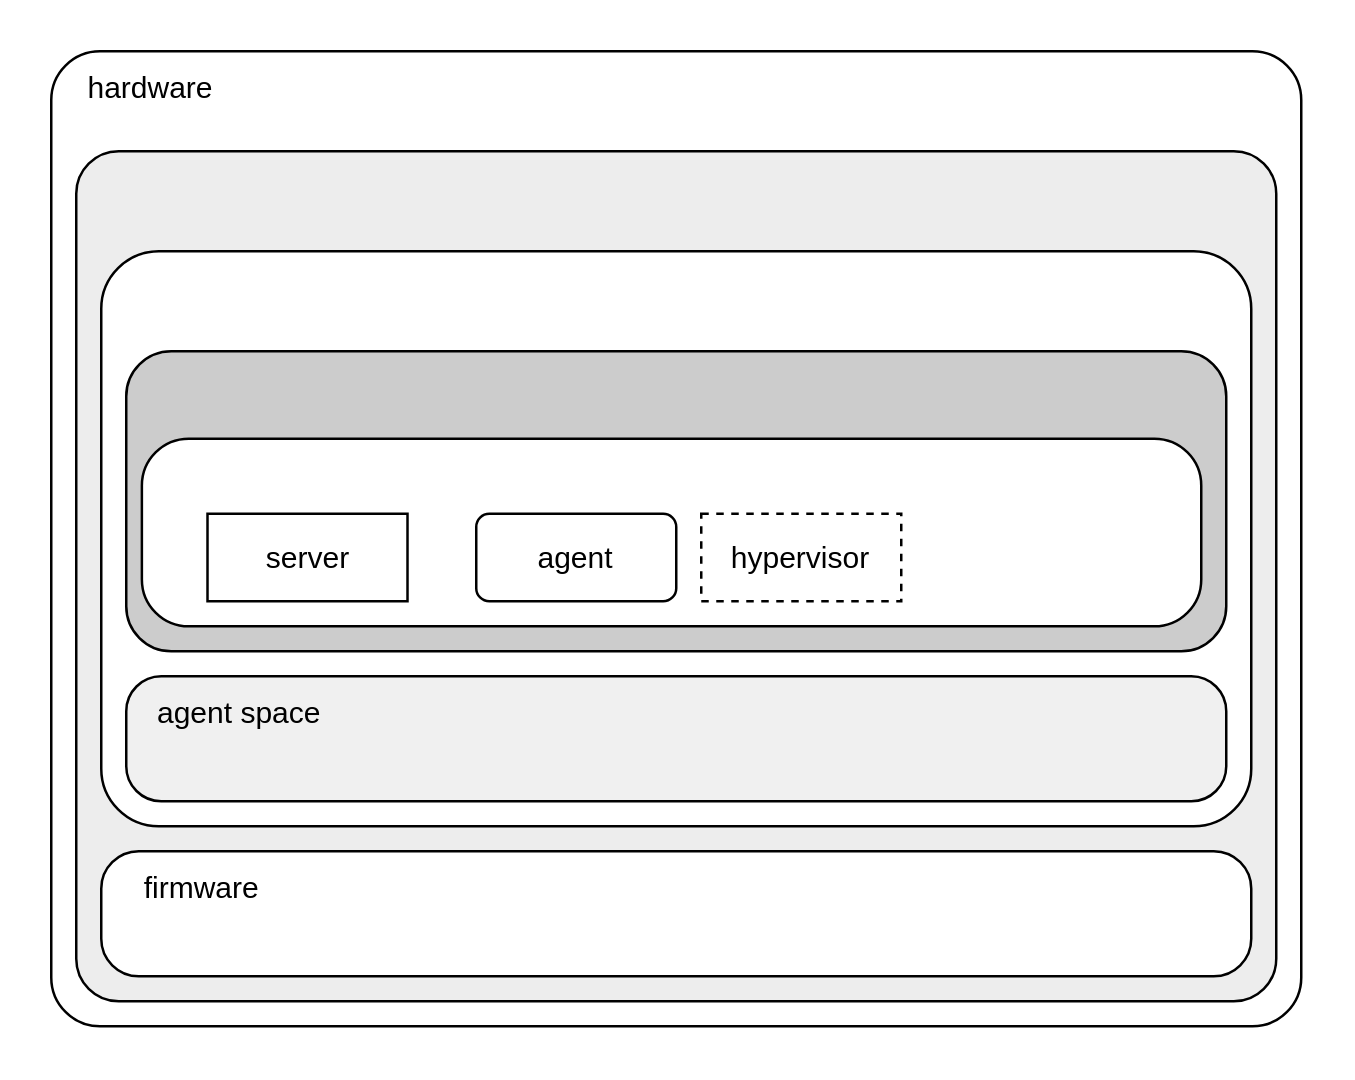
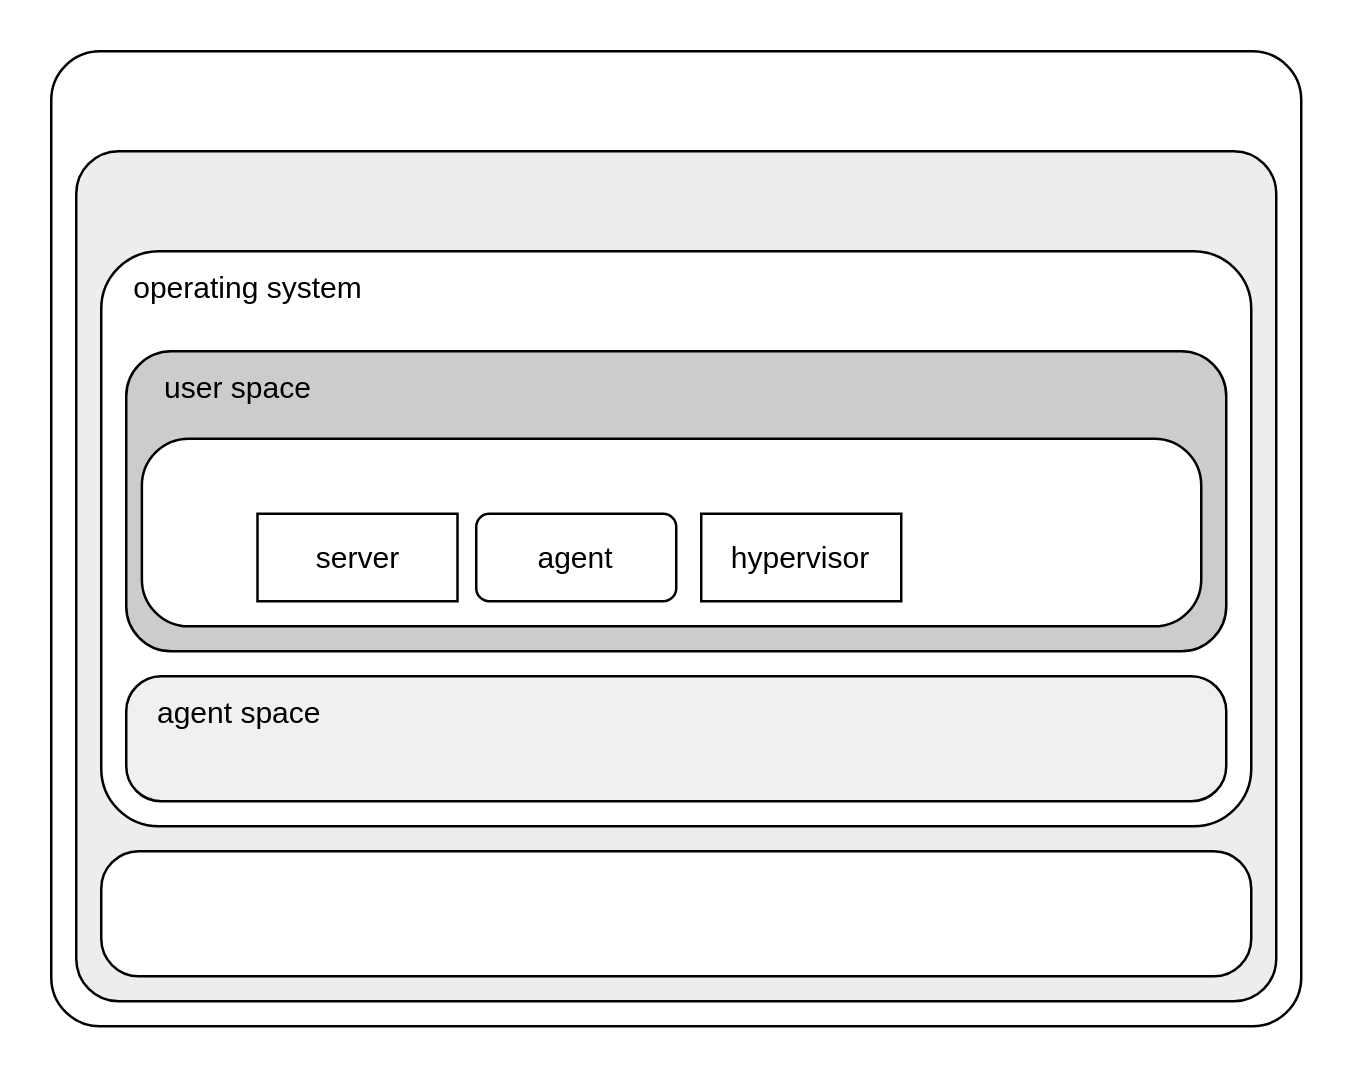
- <mxCell id="9" value="hardware" style="text;html=1;strokeColor=none;fillColor=none;align=center;verticalAlign=middle;whiteSpace=wrap;rounded=0;" vertex="1" parent="1"><mxGeometry x="30" y="20" width="60" height="30" as="geometry" /></mxCell>
+ <mxCell id="12" value="operating system" style="text;html=1;strokeColor=none;fillColor=none;align=center;verticalAlign=middle;whiteSpace=wrap;rounded=0;" vertex="1" parent="1"><mxGeometry x="43.75" y="100" width="110" height="30" as="geometry" /></mxCell>
+ <mxCell id="11" value="user space" style="text;html=1;strokeColor=none;fillColor=none;align=center;verticalAlign=middle;whiteSpace=wrap;rounded=0;" vertex="1" parent="1"><mxGeometry x="56.25" y="140" width="77.5" height="30" as="geometry" /></mxCell>
- <mxCell id="14" value="server" style="rounded=0;whiteSpace=wrap;html=1;" vertex="1" parent="1"><mxGeometry x="82.5" y="205" width="80" height="35" as="geometry" /></mxCell>
+ <mxCell id="14" value="server" style="rounded=0;whiteSpace=wrap;html=1;" vertex="1" parent="1"><mxGeometry x="102.5" y="205" width="80" height="35" as="geometry" /></mxCell>
- <mxCell id="16" value="hypervisor" style="rounded=0;whiteSpace=wrap;html=1;dashed=1;" vertex="1" parent="1"><mxGeometry x="280" y="205" width="80" height="35" as="geometry" /></mxCell>
+ <mxCell id="16" value="hypervisor" style="rounded=0;whiteSpace=wrap;html=1;" vertex="1" parent="1"><mxGeometry x="280" y="205" width="80" height="35" as="geometry" /></mxCell>
- <mxCell id="10" value="firmware" style="text;html=1;strokeColor=none;fillColor=none;align=center;verticalAlign=middle;whiteSpace=wrap;rounded=0;" vertex="1" parent="1"><mxGeometry x="42.5" y="340" width="75" height="30" as="geometry" /></mxCell>
